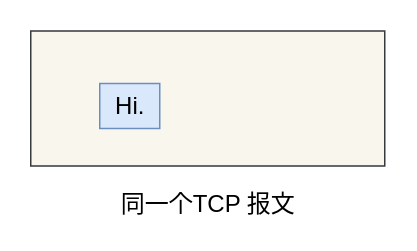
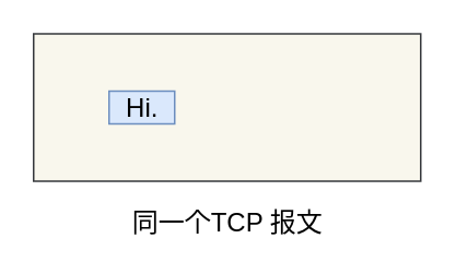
- <mxCell id="3" value="Hi." style="text;html=1;align=center;verticalAlign=middle;resizable=0;points=[];autosize=1;strokeColor=#6c8ebf;fontSize=16;fillColor=#dae8fc;" vertex="1" parent="1"><mxGeometry x="66" y="55" width="40" height="30" as="geometry" /></mxCell>
+ <mxCell id="3" value="Hi." style="text;html=1;align=center;verticalAlign=middle;resizable=0;points=[];autosize=1;strokeColor=#6c8ebf;fontSize=16;fillColor=#dae8fc;" vertex="1" parent="1"><mxGeometry x="66" y="55" width="40" height="20" as="geometry" /></mxCell>
